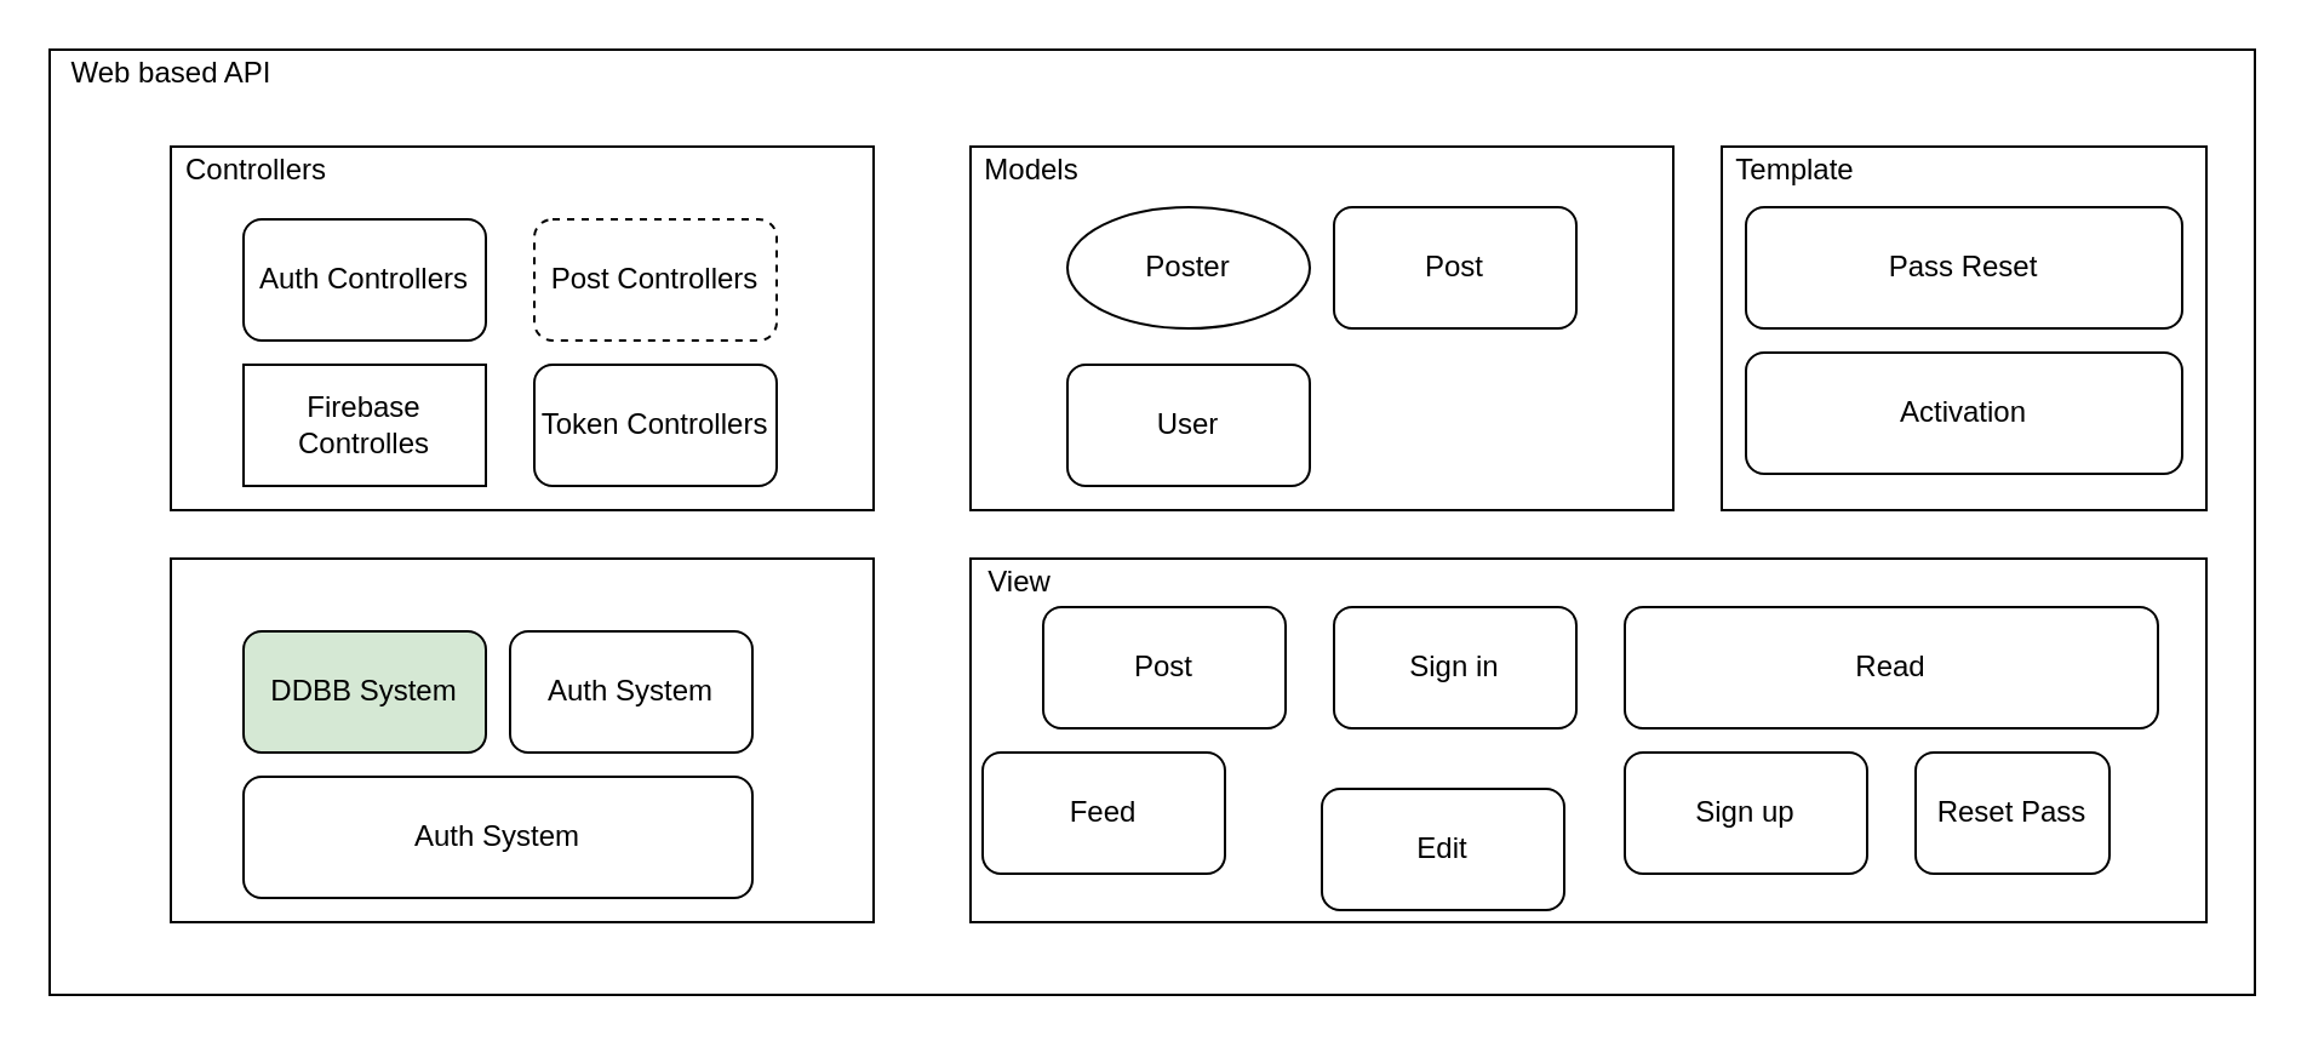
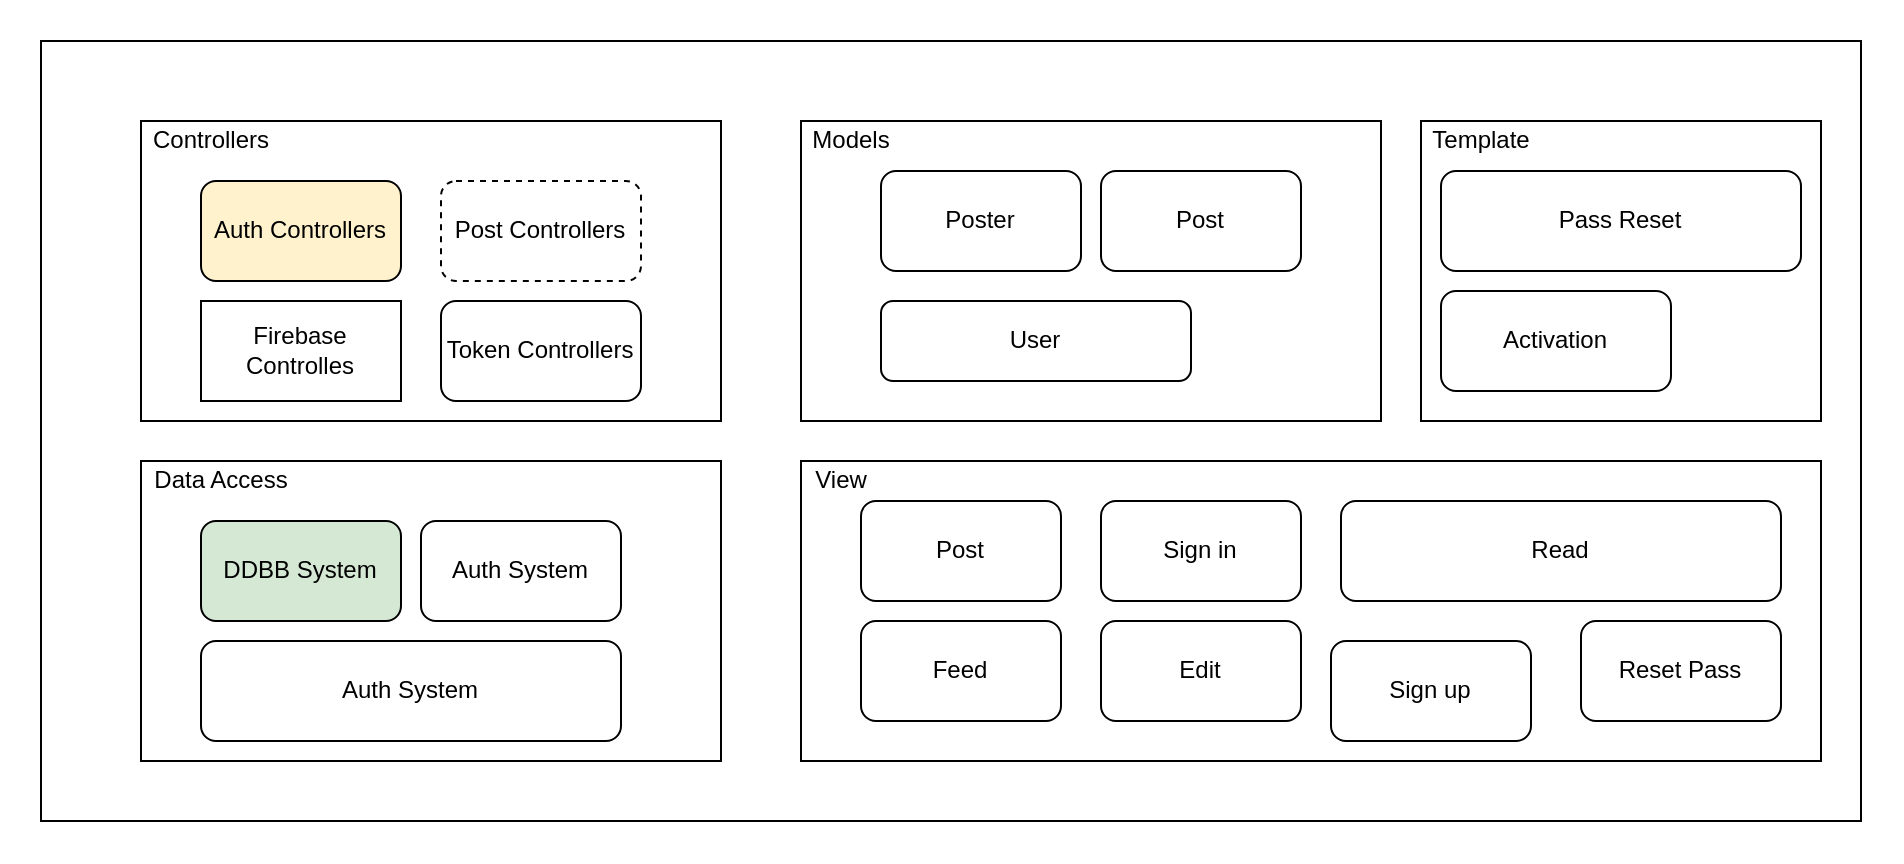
- <mxCell id="11" value="Web based API" style="text;html=1;align=center;verticalAlign=middle;resizable=0;points=[];autosize=1;strokeColor=none;" vertex="1" parent="1"><mxGeometry x="20" y="20" width="100" height="20" as="geometry" /></mxCell>
- <mxCell id="12" value="Poster" style="ellipse;whiteSpace=wrap;html=1;" vertex="1" parent="1"><mxGeometry x="440" y="85" width="100" height="50" as="geometry" /></mxCell>
+ <mxCell id="12" value="Poster" style="rounded=1;whiteSpace=wrap;html=1;" vertex="1" parent="1"><mxGeometry x="440" y="85" width="100" height="50" as="geometry" /></mxCell>
- <mxCell id="30" value="Auth Controllers" style="rounded=1;whiteSpace=wrap;html=1;" vertex="1" parent="1"><mxGeometry x="100" y="90" width="100" height="50" as="geometry" /></mxCell>
+ <mxCell id="30" value="Auth Controllers" style="rounded=1;whiteSpace=wrap;html=1;fillColor=#fff2cc;" vertex="1" parent="1"><mxGeometry x="100" y="90" width="100" height="50" as="geometry" /></mxCell>
- <mxCell id="26" value="Activation" style="rounded=1;whiteSpace=wrap;html=1;" vertex="1" parent="1"><mxGeometry x="720" y="145" width="180" height="50" as="geometry" /></mxCell>
+ <mxCell id="26" value="Activation" style="rounded=1;whiteSpace=wrap;html=1;" vertex="1" parent="1"><mxGeometry x="720" y="145" width="115" height="50" as="geometry" /></mxCell>
- <mxCell id="7" value="User" style="rounded=1;whiteSpace=wrap;html=1;" vertex="1" parent="1"><mxGeometry x="440" y="150" width="100" height="50" as="geometry" /></mxCell>
+ <mxCell id="7" value="User" style="rounded=1;whiteSpace=wrap;html=1;" vertex="1" parent="1"><mxGeometry x="440" y="150" width="155" height="40" as="geometry" /></mxCell>
+ <mxCell id="10" value="Data Access" style="text;html=1;align=center;verticalAlign=middle;resizable=0;points=[];autosize=1;strokeColor=none;" vertex="1" parent="1"><mxGeometry x="70" y="230" width="80" height="20" as="geometry" /></mxCell>
- <mxCell id="14" value="Feed" style="rounded=1;whiteSpace=wrap;html=1;" vertex="1" parent="1"><mxGeometry x="405" y="310" width="100" height="50" as="geometry" /></mxCell>
+ <mxCell id="14" value="Feed" style="rounded=1;whiteSpace=wrap;html=1;" vertex="1" parent="1"><mxGeometry x="430" y="310" width="100" height="50" as="geometry" /></mxCell>
- <mxCell id="19" value="Sign up" style="rounded=1;whiteSpace=wrap;html=1;" vertex="1" parent="1"><mxGeometry x="670" y="310" width="100" height="50" as="geometry" /></mxCell>
+ <mxCell id="19" value="Sign up" style="rounded=1;whiteSpace=wrap;html=1;" vertex="1" parent="1"><mxGeometry x="665" y="320" width="100" height="50" as="geometry" /></mxCell>
- <mxCell id="21" value="Reset Pass" style="rounded=1;whiteSpace=wrap;html=1;" vertex="1" parent="1"><mxGeometry x="790" y="310" width="80" height="50" as="geometry" /></mxCell>
+ <mxCell id="21" value="Reset Pass" style="rounded=1;whiteSpace=wrap;html=1;" vertex="1" parent="1"><mxGeometry x="790" y="310" width="100" height="50" as="geometry" /></mxCell>
- <mxCell id="16" value="Edit" style="rounded=1;whiteSpace=wrap;html=1;" vertex="1" parent="1"><mxGeometry x="545" y="325" width="100" height="50" as="geometry" /></mxCell>
+ <mxCell id="16" value="Edit" style="rounded=1;whiteSpace=wrap;html=1;" vertex="1" parent="1"><mxGeometry x="550" y="310" width="100" height="50" as="geometry" /></mxCell>
